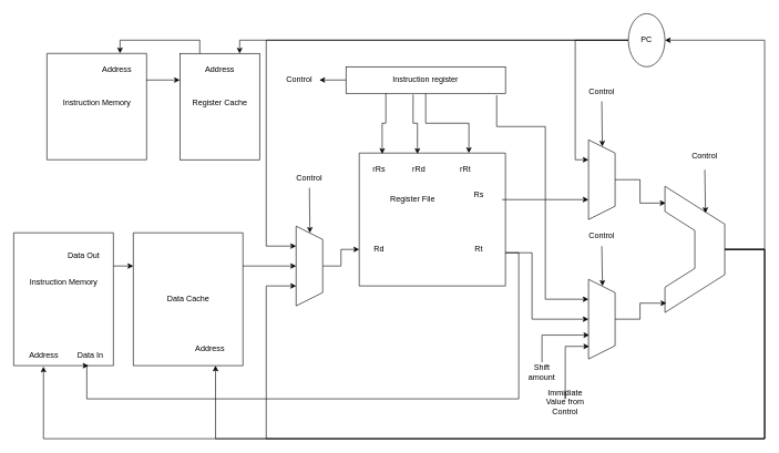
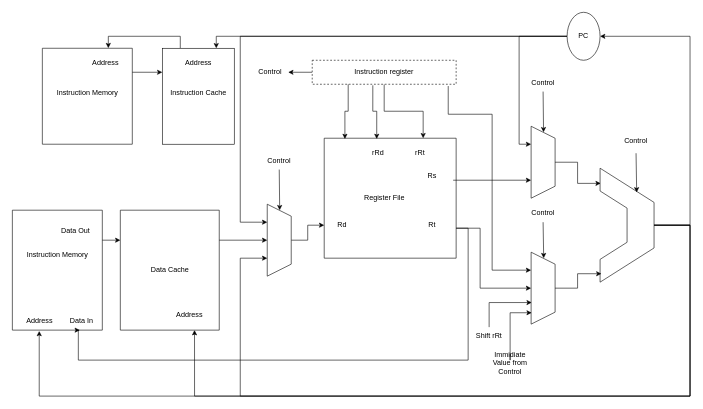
- <mxCell id="32" value="&lt;div&gt;Instruction register&lt;/div&gt;" style="rounded=0;whiteSpace=wrap;html=1;" vertex="1" parent="1"><mxGeometry x="520" y="100" width="240" height="40" as="geometry" /></mxCell>
+ <mxCell id="32" value="&lt;div&gt;Instruction register&lt;/div&gt;" style="rounded=0;whiteSpace=wrap;html=1;dashed=1;" vertex="1" parent="1"><mxGeometry x="520" y="100" width="240" height="40" as="geometry" /></mxCell>
- <mxCell id="50" value="Register Cache" style="text;html=1;align=center;verticalAlign=middle;resizable=0;points=[];autosize=1;strokeColor=none;fillColor=none;" vertex="1" parent="1"><mxGeometry x="270" y="140" width="120" height="30" as="geometry" /></mxCell>
+ <mxCell id="50" value="Instruction Cache" style="text;html=1;align=center;verticalAlign=middle;resizable=0;points=[];autosize=1;strokeColor=none;fillColor=none;" vertex="1" parent="1"><mxGeometry x="270" y="140" width="120" height="30" as="geometry" /></mxCell>
- <mxCell id="22" value="rRs" style="text;html=1;align=center;verticalAlign=middle;whiteSpace=wrap;rounded=0;" vertex="1" parent="20"><mxGeometry y="10" width="60" height="30" as="geometry" /></mxCell>
- <mxCell id="21" value="Register File" style="text;html=1;align=center;verticalAlign=middle;resizable=0;points=[];autosize=1;strokeColor=none;fillColor=none;" vertex="1" parent="20"><mxGeometry x="35" y="55" width="90" height="30" as="geometry" /></mxCell>
+ <mxCell id="21" value="Register File" style="text;html=1;align=center;verticalAlign=middle;resizable=0;points=[];autosize=1;strokeColor=none;fillColor=none;" vertex="1" parent="20"><mxGeometry x="55" y="85" width="90" height="30" as="geometry" /></mxCell>
- <mxCell id="63" value="Shift amount" style="text;html=1;align=center;verticalAlign=middle;whiteSpace=wrap;rounded=0;" vertex="1" parent="1"><mxGeometry x="785" y="545" width="60" height="30" as="geometry" /></mxCell>
+ <mxCell id="63" value="Shift rRt" style="text;html=1;align=center;verticalAlign=middle;whiteSpace=wrap;rounded=0;" vertex="1" parent="1"><mxGeometry x="785" y="545" width="60" height="30" as="geometry" /></mxCell>
